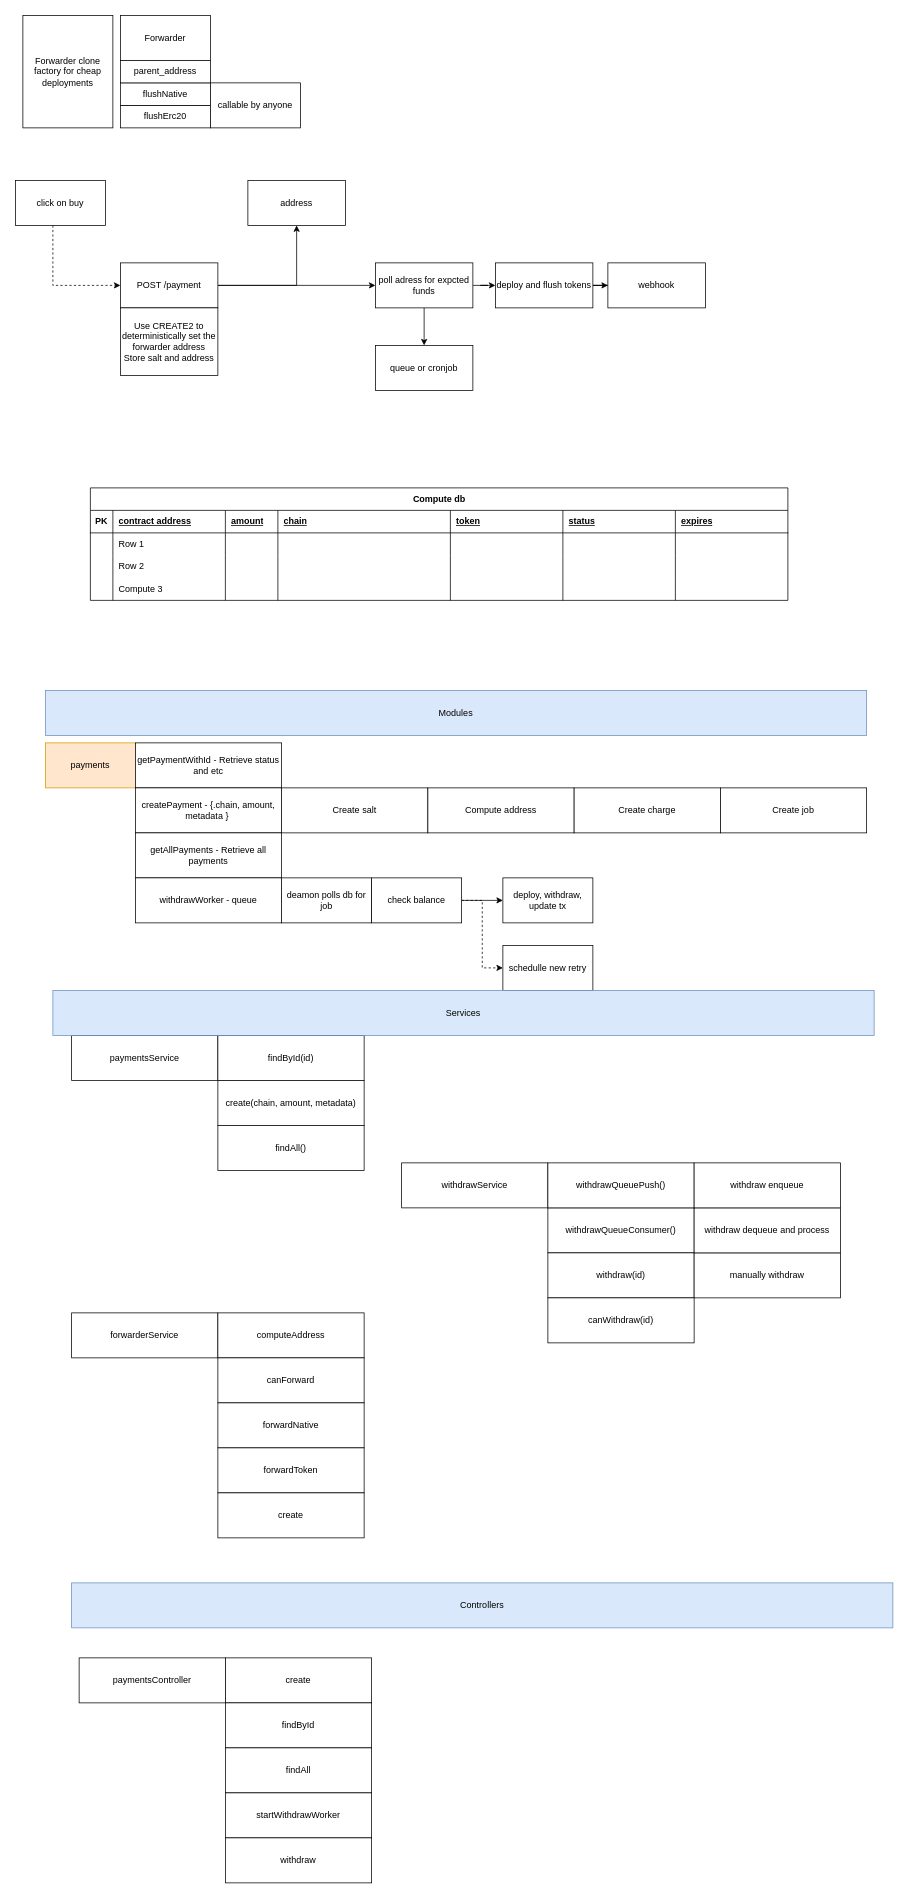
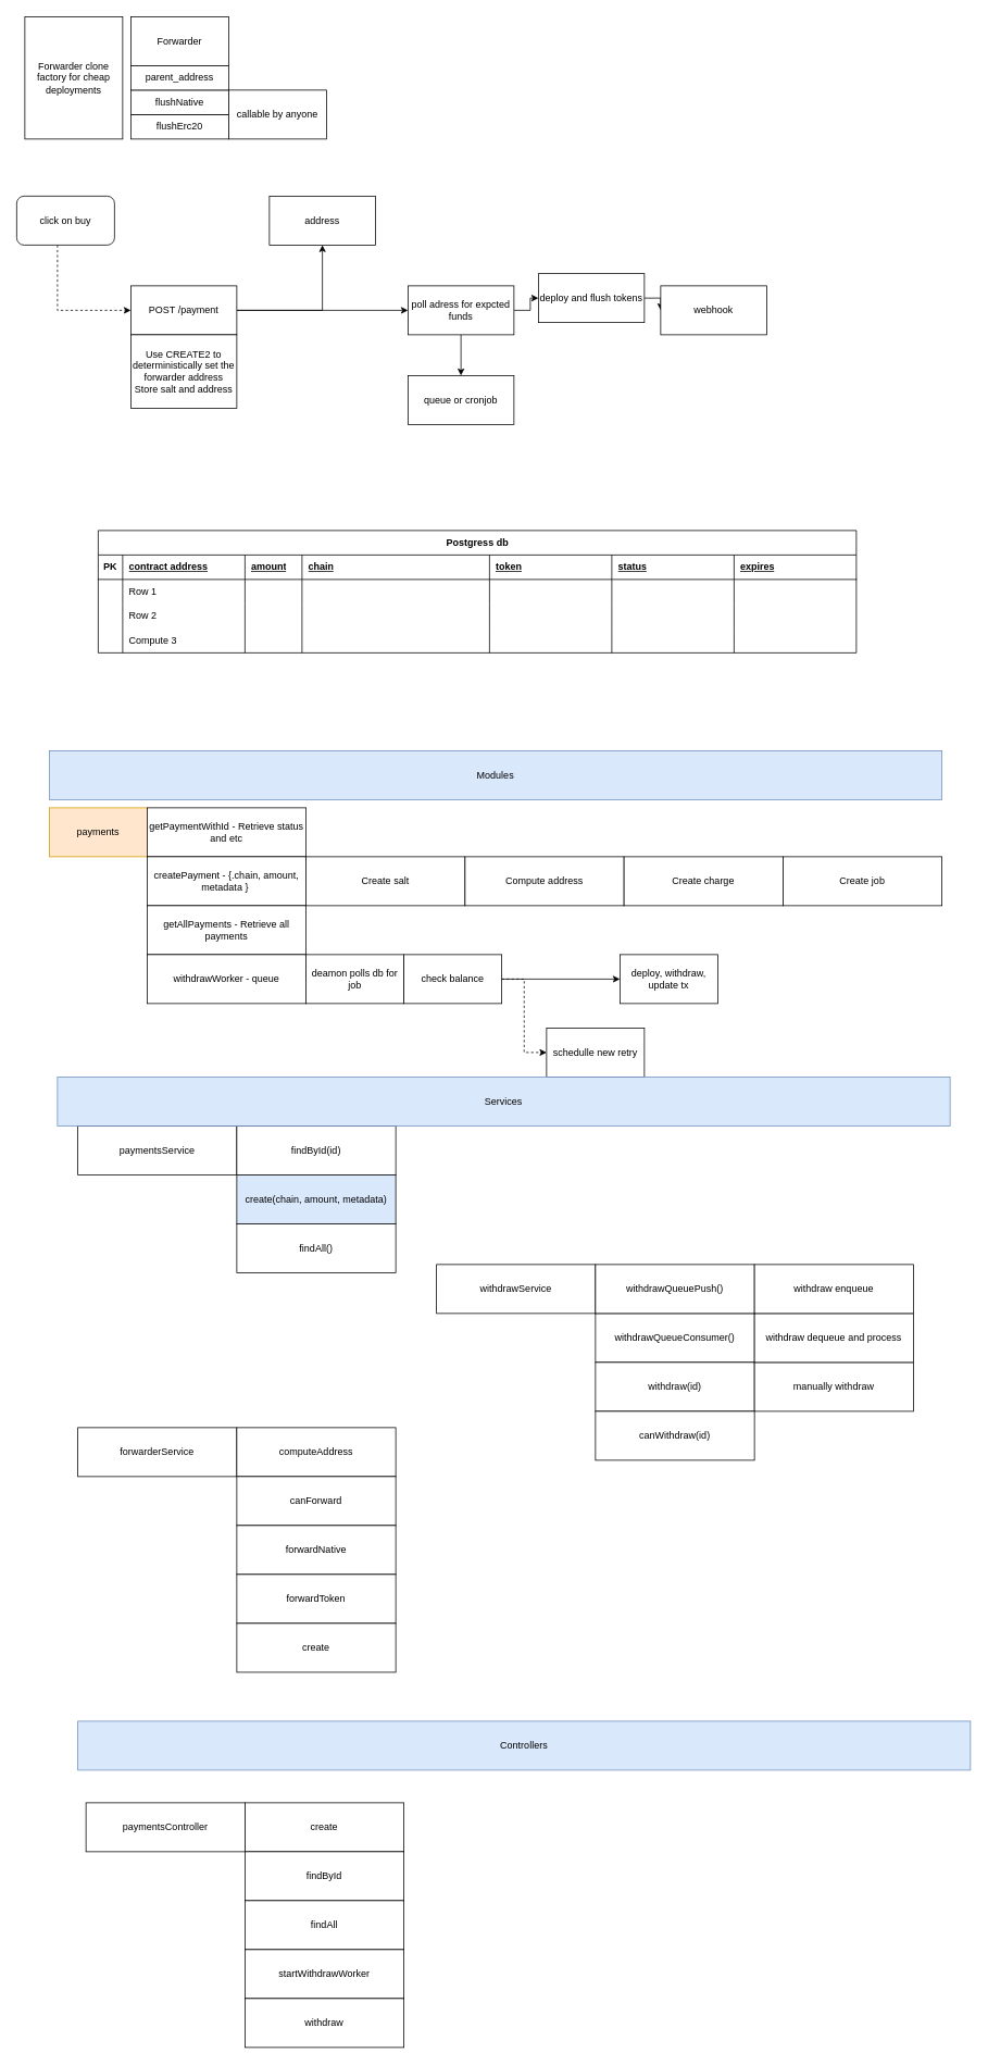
- <mxCell id="11" value="click on buy" style="rounded=0;whiteSpace=wrap;html=1;" parent="1" vertex="1"><mxGeometry x="20" y="240" width="120" height="60" as="geometry" /></mxCell>
+ <mxCell id="11" value="click on buy" style="whiteSpace=wrap;html=1;rounded=1;" parent="1" vertex="1"><mxGeometry x="20" y="240" width="120" height="60" as="geometry" /></mxCell>
- <mxCell id="18" value="deploy and flush tokens" style="rounded=0;whiteSpace=wrap;html=1;" parent="1" vertex="1"><mxGeometry x="660" y="350" width="130" height="60" as="geometry" /></mxCell>
+ <mxCell id="18" value="deploy and flush tokens" style="rounded=0;whiteSpace=wrap;html=1;" parent="1" vertex="1"><mxGeometry x="660" y="335" width="130" height="60" as="geometry" /></mxCell>
- <mxCell id="22" value="Compute db" style="shape=table;startSize=30;container=1;collapsible=1;childLayout=tableLayout;fixedRows=1;rowLines=0;fontStyle=1;align=center;resizeLast=1;html=1;" parent="1" vertex="1"><mxGeometry x="120" y="650" width="930" height="150" as="geometry"><mxRectangle x="660" y="810" width="70" height="30" as="alternateBounds" /></mxGeometry></mxCell>
+ <mxCell id="22" value="Postgress db" style="shape=table;startSize=30;container=1;collapsible=1;childLayout=tableLayout;fixedRows=1;rowLines=0;fontStyle=1;align=center;resizeLast=1;html=1;" parent="1" vertex="1"><mxGeometry x="120" y="650" width="930" height="150" as="geometry"><mxRectangle x="660" y="810" width="70" height="30" as="alternateBounds" /></mxGeometry></mxCell>
- <mxCell id="66" value="deploy, withdraw, update tx" style="rounded=0;whiteSpace=wrap;html=1;" vertex="1" parent="1"><mxGeometry x="670" y="1170" width="120" height="60" as="geometry" /></mxCell>
+ <mxCell id="66" value="deploy, withdraw, update tx" style="rounded=0;whiteSpace=wrap;html=1;" vertex="1" parent="1"><mxGeometry x="760" y="1170" width="120" height="60" as="geometry" /></mxCell>
- <mxCell id="73" value="create(chain, amount, metadata)" style="rounded=0;whiteSpace=wrap;html=1;" vertex="1" parent="1"><mxGeometry x="290" y="1440" width="195" height="60" as="geometry" /></mxCell>
+ <mxCell id="73" value="create(chain, amount, metadata)" style="rounded=0;whiteSpace=wrap;html=1;fillColor=#dae8fc;" vertex="1" parent="1"><mxGeometry x="290" y="1440" width="195" height="60" as="geometry" /></mxCell>
